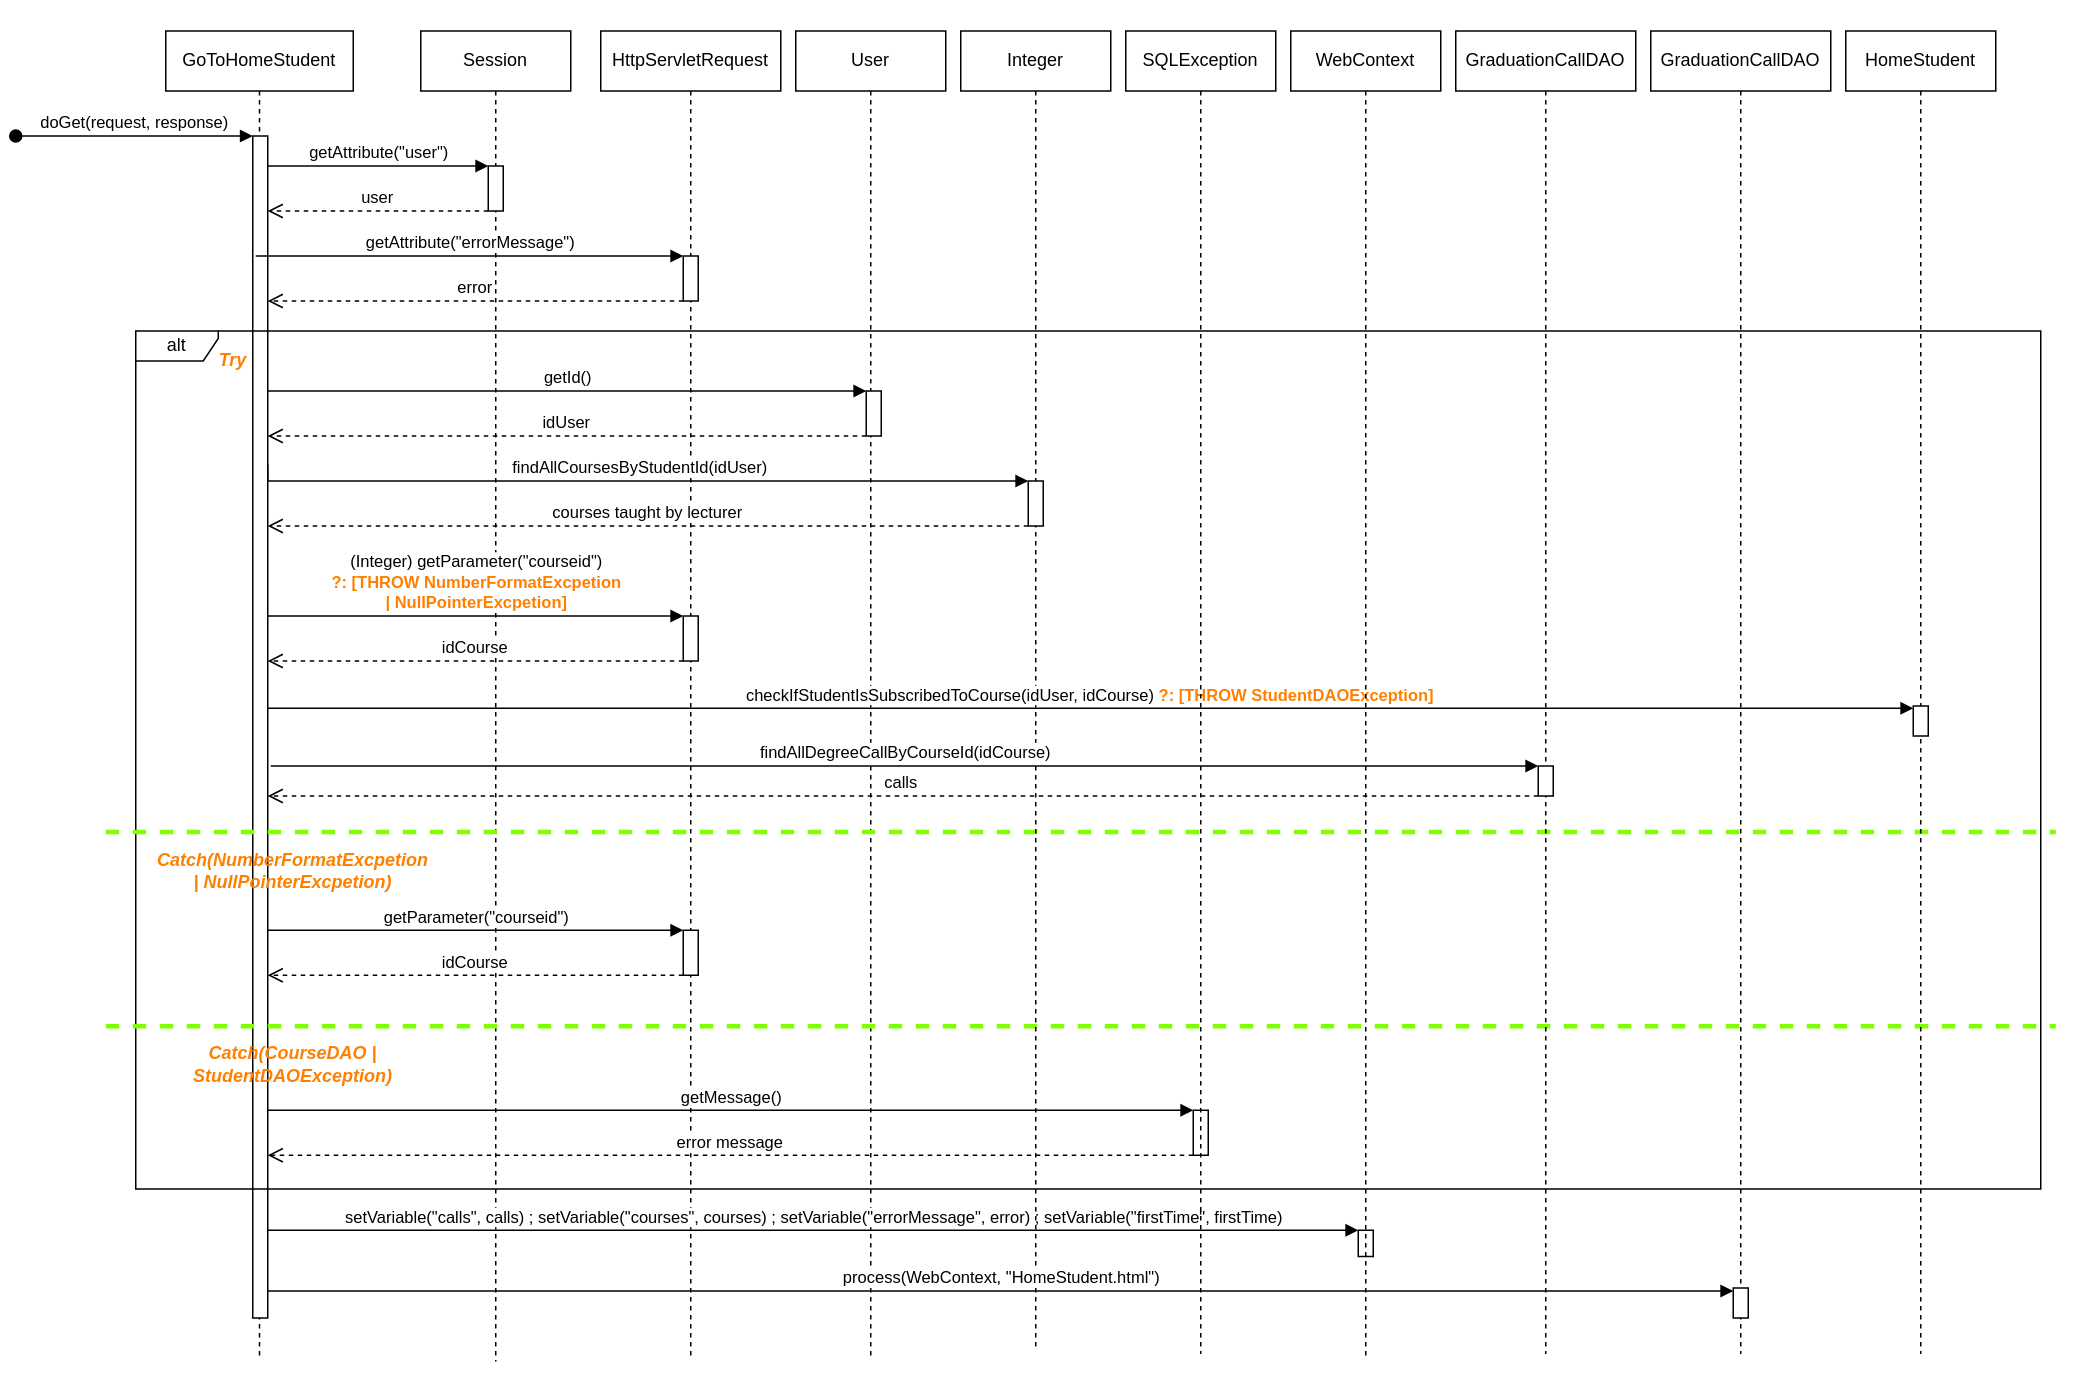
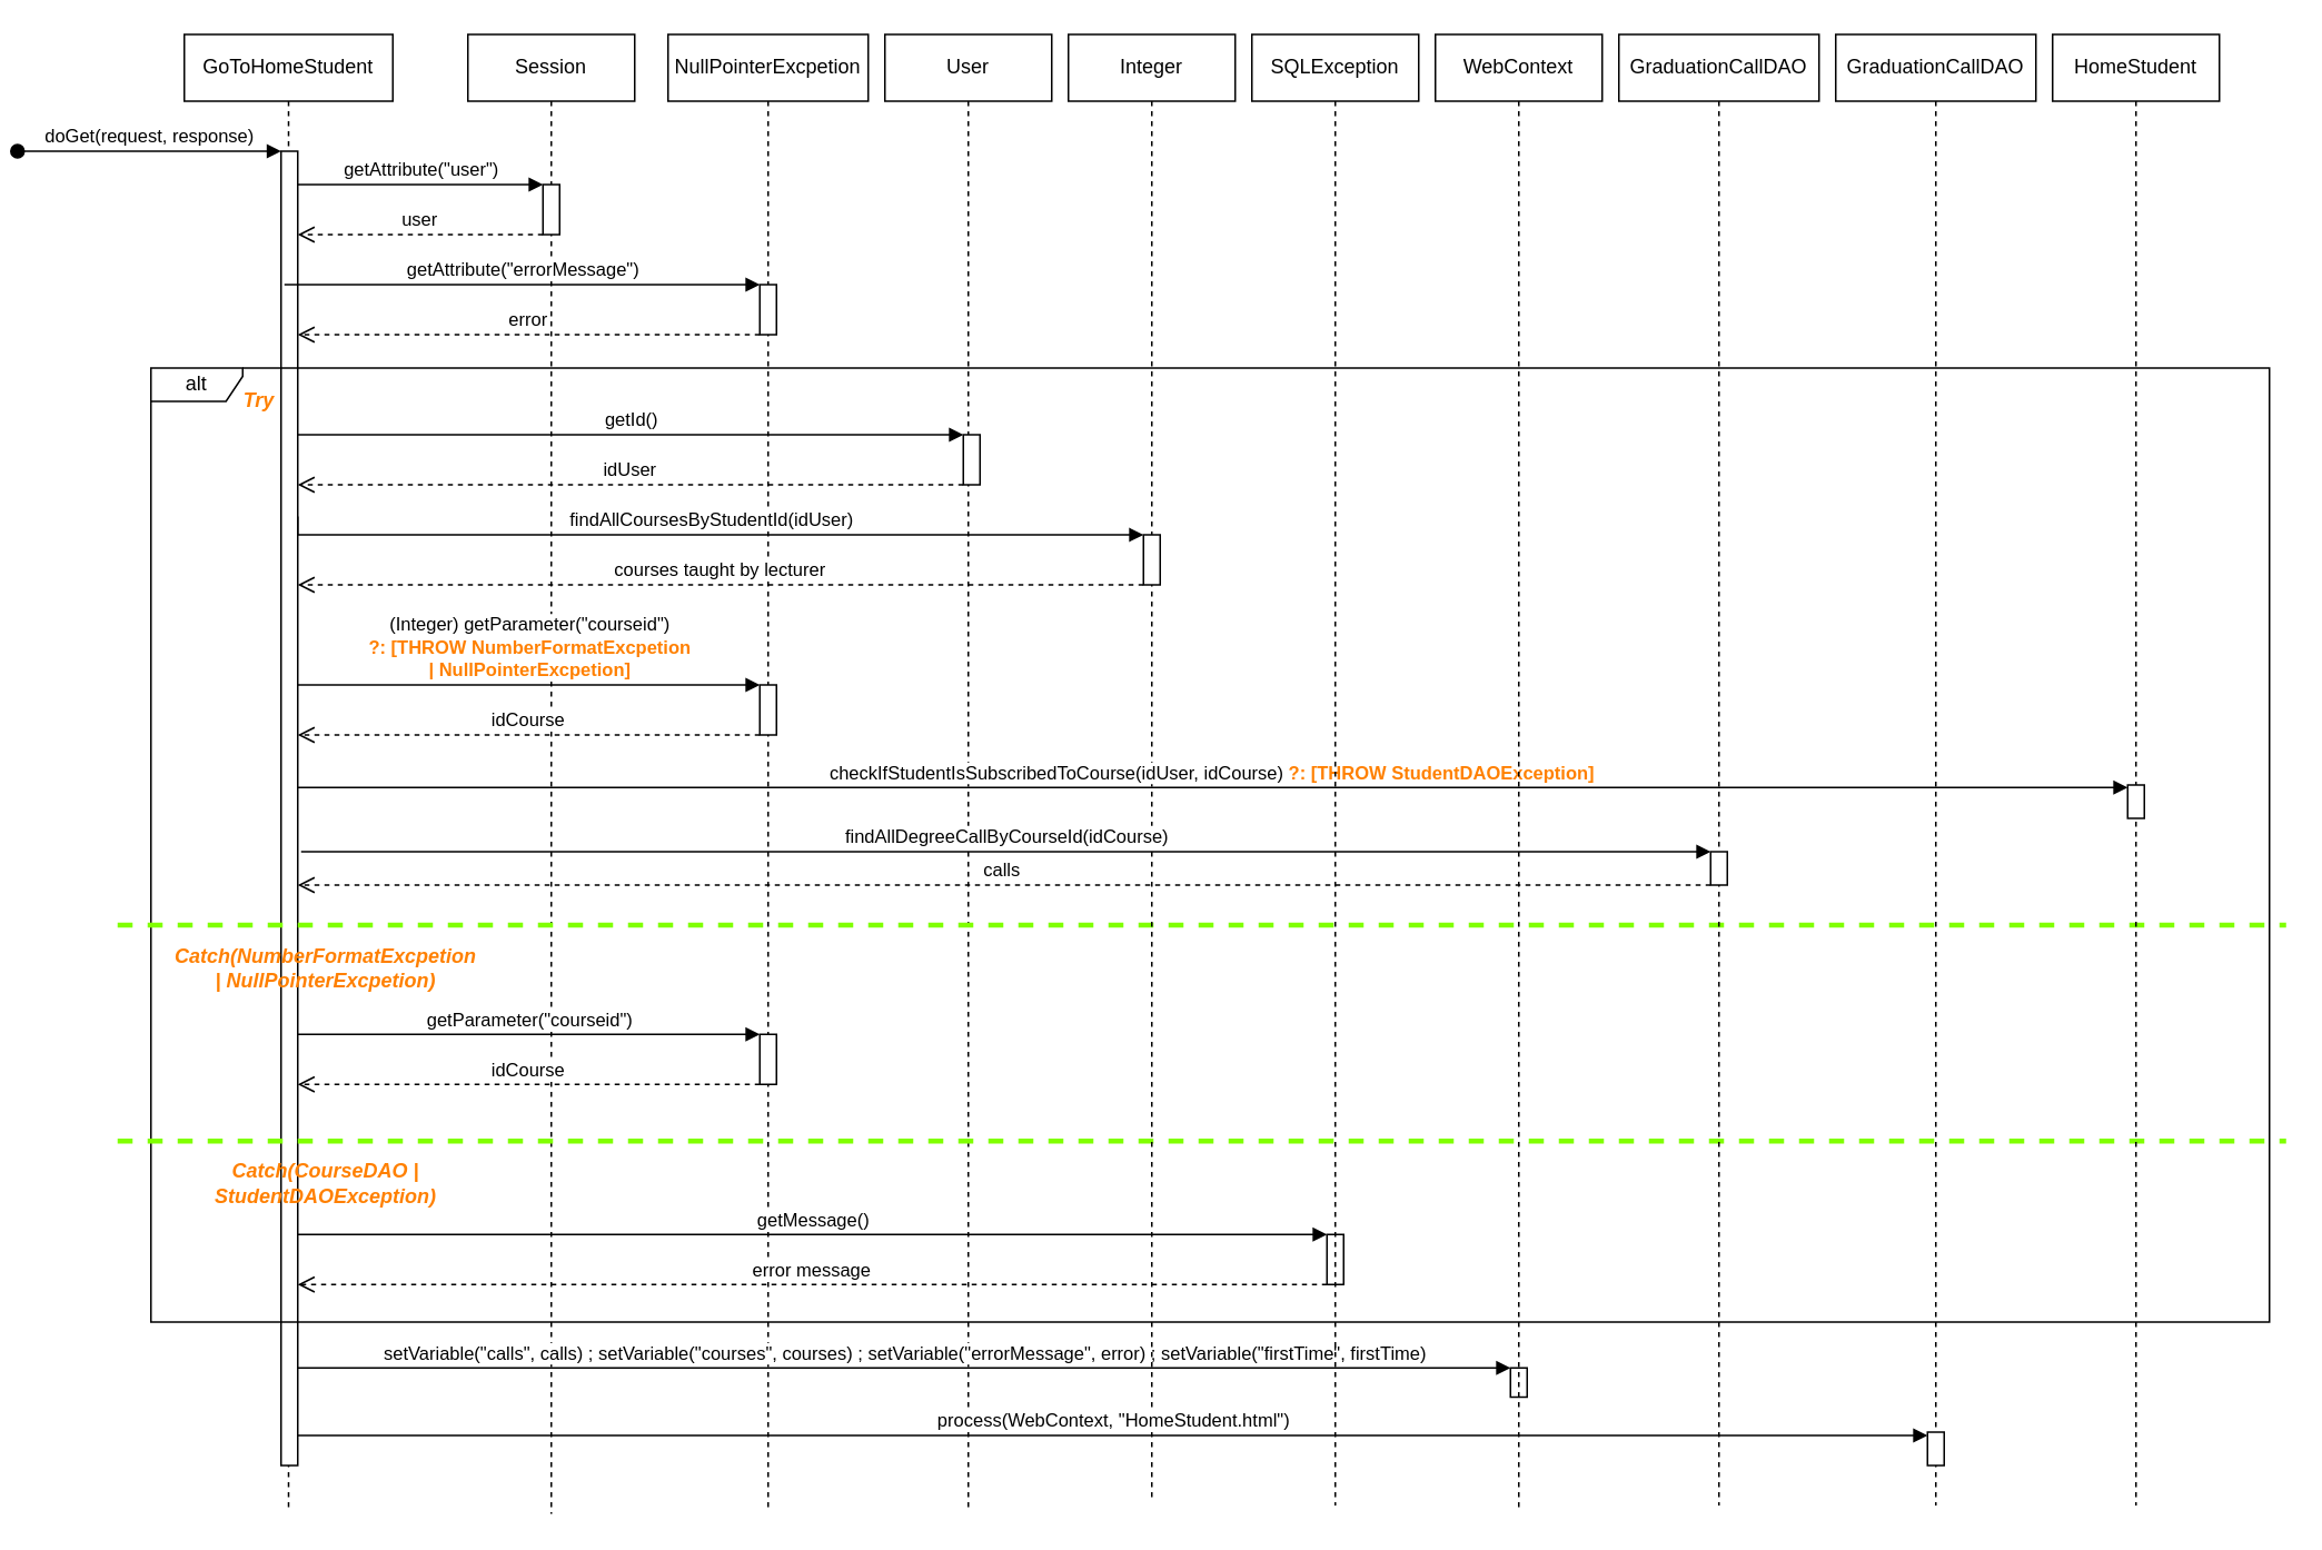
- <mxCell id="12" value="HttpServletRequest" style="shape=umlLifeline;perimeter=lifelinePerimeter;whiteSpace=wrap;html=1;container=0;dropTarget=0;collapsible=0;recursiveResize=0;outlineConnect=0;portConstraint=eastwest;newEdgeStyle={&quot;edgeStyle&quot;:&quot;elbowEdgeStyle&quot;,&quot;elbow&quot;:&quot;vertical&quot;,&quot;curved&quot;:0,&quot;rounded&quot;:0};" vertex="1" parent="1"><mxGeometry x="350" y="20" width="120" height="883" as="geometry" /></mxCell>
+ <mxCell id="12" value="NullPointerExcpetion" style="shape=umlLifeline;perimeter=lifelinePerimeter;whiteSpace=wrap;html=1;container=0;dropTarget=0;collapsible=0;recursiveResize=0;outlineConnect=0;portConstraint=eastwest;newEdgeStyle={&quot;edgeStyle&quot;:&quot;elbowEdgeStyle&quot;,&quot;elbow&quot;:&quot;vertical&quot;,&quot;curved&quot;:0,&quot;rounded&quot;:0};" vertex="1" parent="1"><mxGeometry x="350" y="20" width="120" height="883" as="geometry" /></mxCell>
